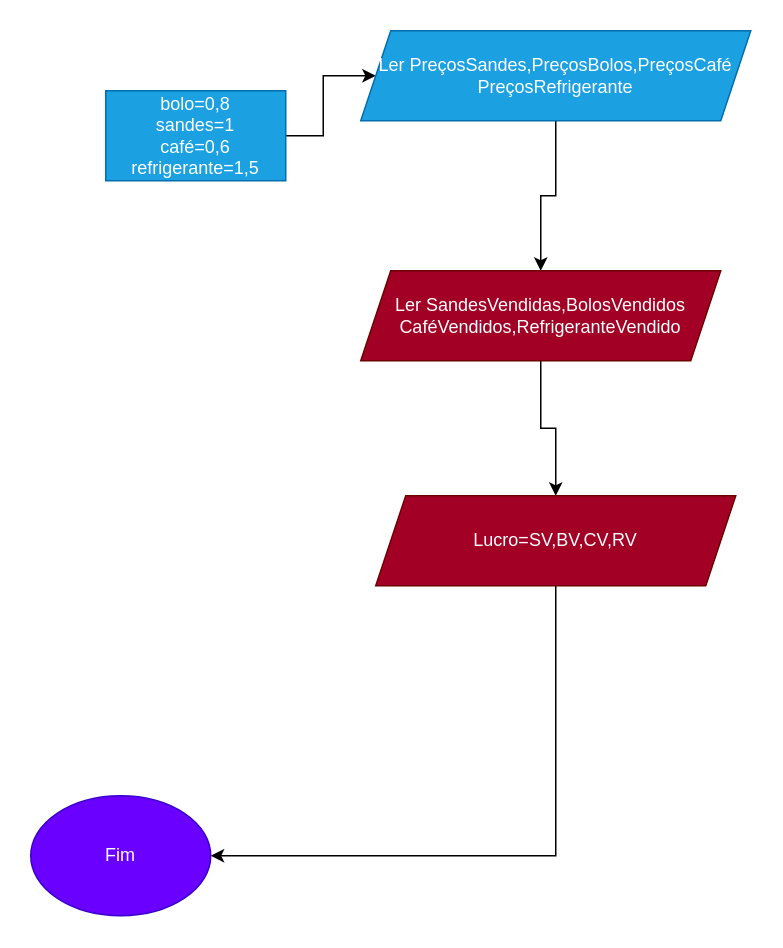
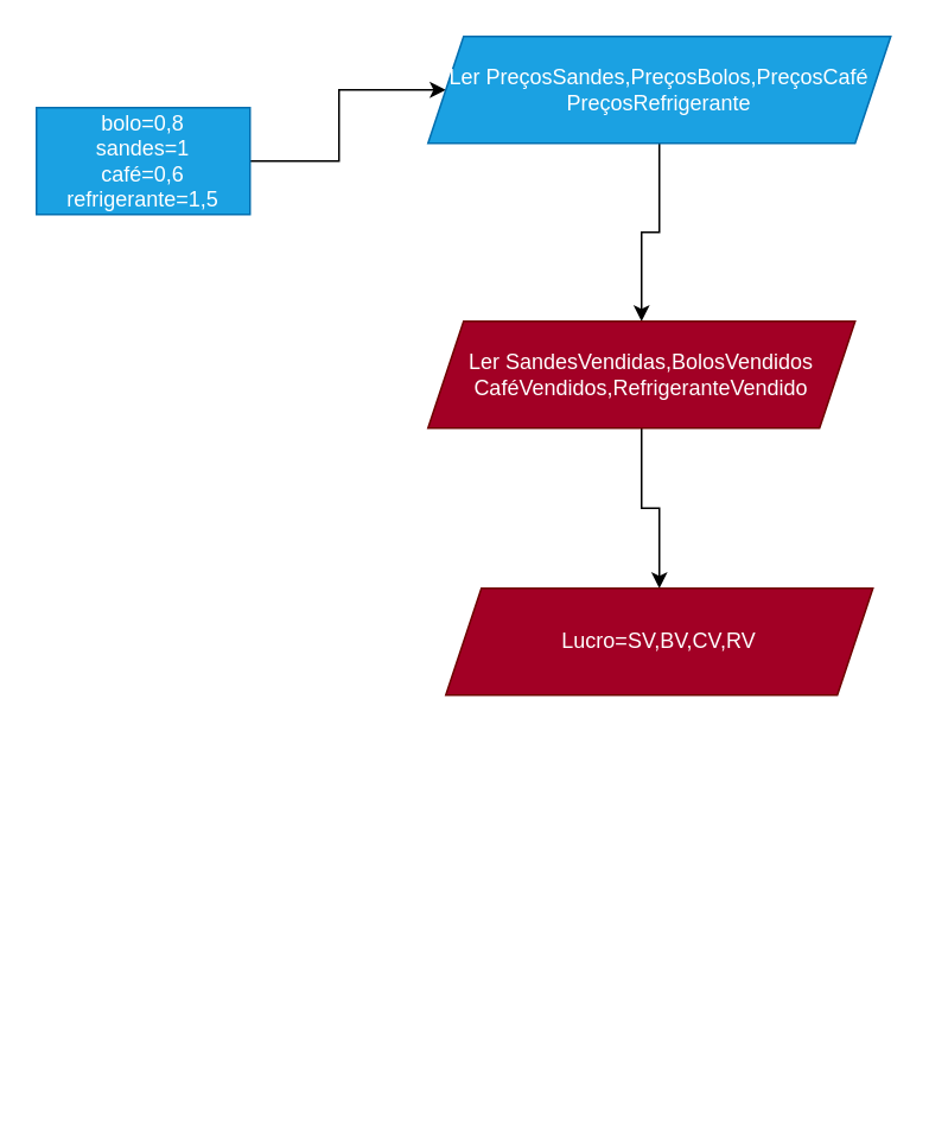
- <mxCell id="3" value="bolo=0,8&lt;div&gt;sandes=1&lt;/div&gt;&lt;div&gt;café=0,6&lt;/div&gt;&lt;div&gt;refrigerante=1,5&lt;/div&gt;" style="rounded=0;whiteSpace=wrap;html=1;fillColor=#1ba1e2;fontColor=#ffffff;strokeColor=#006EAF;" vertex="1" parent="1"><mxGeometry x="70" y="60" width="120" height="60" as="geometry" /></mxCell>
+ <mxCell id="3" value="bolo=0,8&lt;div&gt;sandes=1&lt;/div&gt;&lt;div&gt;café=0,6&lt;/div&gt;&lt;div&gt;refrigerante=1,5&lt;/div&gt;" style="rounded=0;whiteSpace=wrap;html=1;fillColor=#1ba1e2;fontColor=#ffffff;strokeColor=#006EAF;" vertex="1" parent="1"><mxGeometry x="20" y="60" width="120" height="60" as="geometry" /></mxCell>
- <mxCell id="10" value="Fim" style="ellipse;whiteSpace=wrap;html=1;fillColor=#6a00ff;fontColor=#ffffff;strokeColor=#3700CC;" vertex="1" parent="1"><mxGeometry x="20" y="530" width="120" height="80" as="geometry" /></mxCell>
- <mxCell id="8" style="edgeStyle=orthogonalEdgeStyle;rounded=0;orthogonalLoop=1;jettySize=auto;html=1;entryX=1;entryY=0.5;entryDx=0;entryDy=0;" edge="1" parent="1" source="9" target="10"><mxGeometry relative="1" as="geometry"><Array as="points"><mxPoint x="370" y="570" /></Array></mxGeometry></mxCell>
